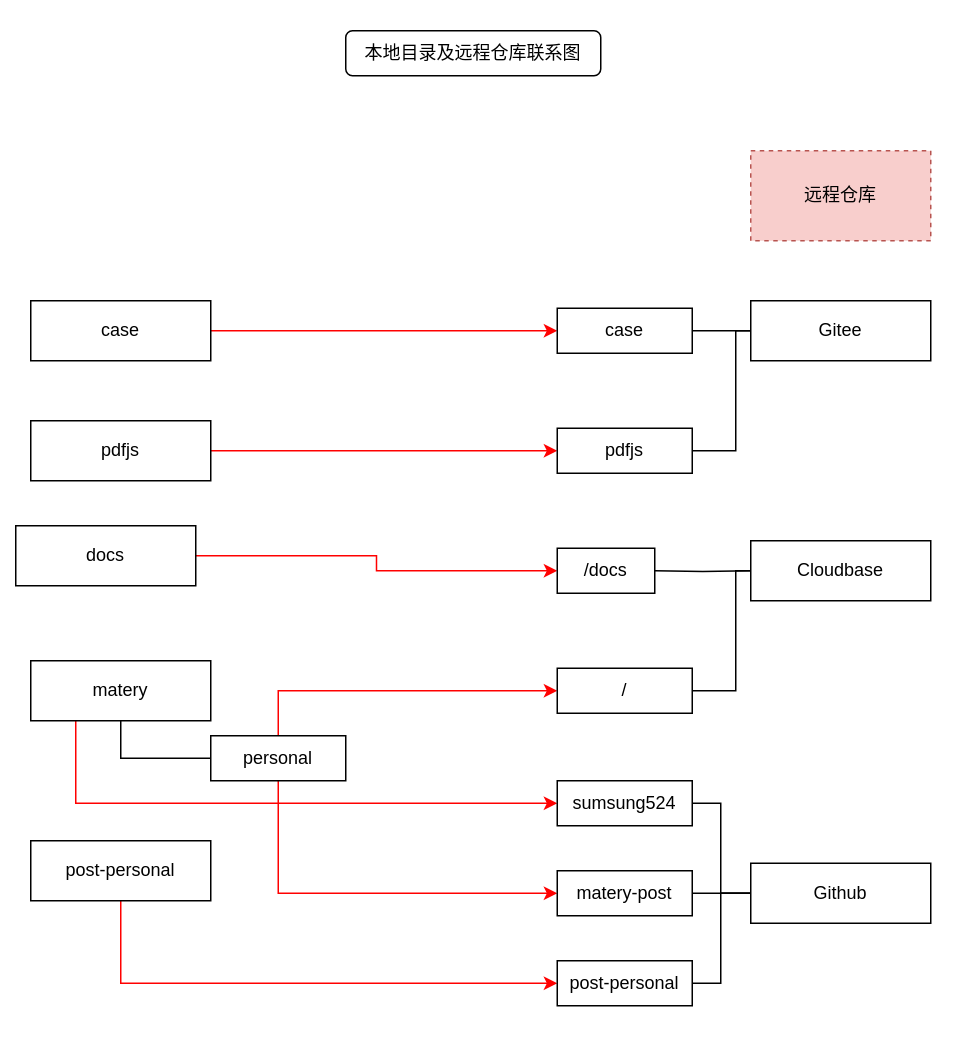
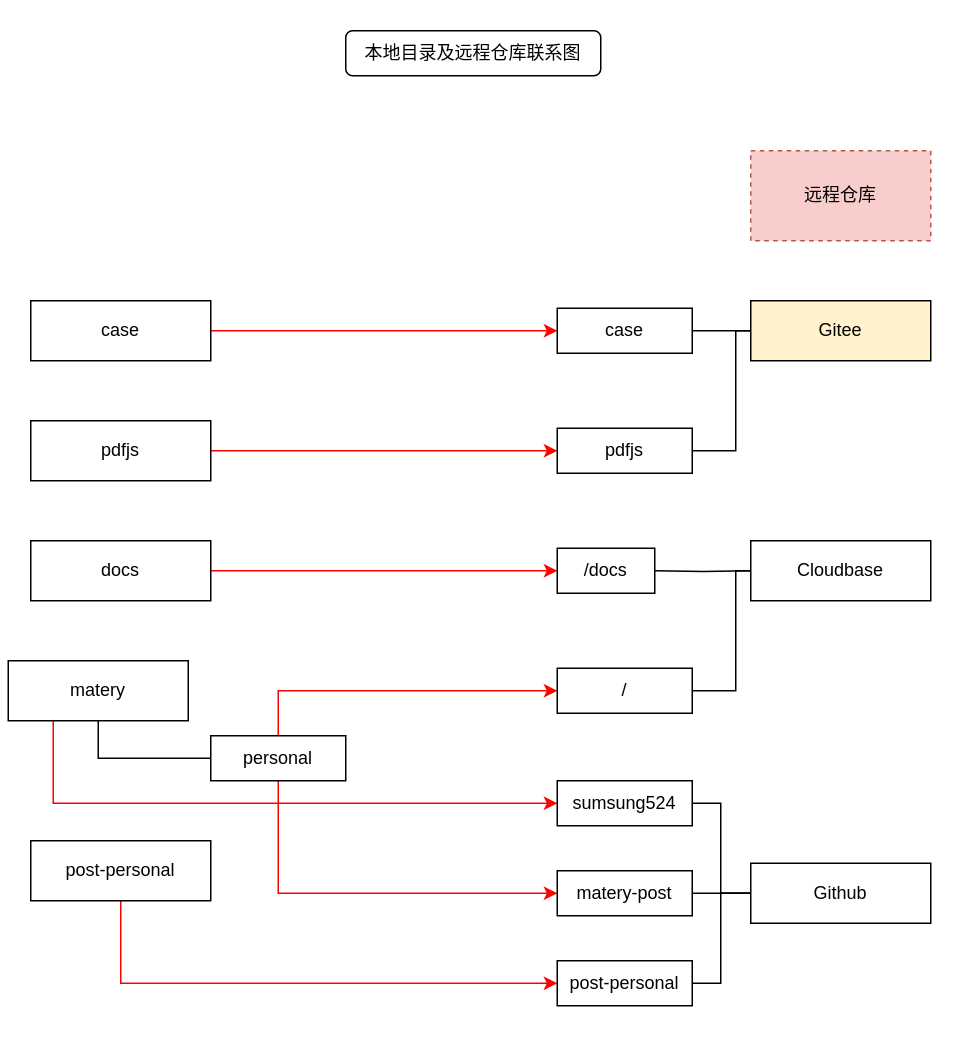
- <mxCell id="19" value="Gitee" style="rounded=0;whiteSpace=wrap;html=1;" parent="1" vertex="1"><mxGeometry x="500" y="200" width="120" height="40" as="geometry" /></mxCell>
+ <mxCell id="19" value="Gitee" style="rounded=0;whiteSpace=wrap;html=1;fillColor=#fff2cc;" parent="1" vertex="1"><mxGeometry x="500" y="200" width="120" height="40" as="geometry" /></mxCell>
- <mxCell id="7" value="docs" style="rounded=0;whiteSpace=wrap;html=1;" parent="1" vertex="1"><mxGeometry x="10" y="350" width="120" height="40" as="geometry" /></mxCell>
+ <mxCell id="7" value="docs" style="rounded=0;whiteSpace=wrap;html=1;" parent="1" vertex="1"><mxGeometry x="20" y="360" width="120" height="40" as="geometry" /></mxCell>
- <mxCell id="10" value="matery" style="rounded=0;whiteSpace=wrap;html=1;" parent="1" vertex="1"><mxGeometry x="20" y="440" width="120" height="40" as="geometry" /></mxCell>
+ <mxCell id="10" value="matery" style="rounded=0;whiteSpace=wrap;html=1;" parent="1" vertex="1"><mxGeometry x="5" y="440" width="120" height="40" as="geometry" /></mxCell>
